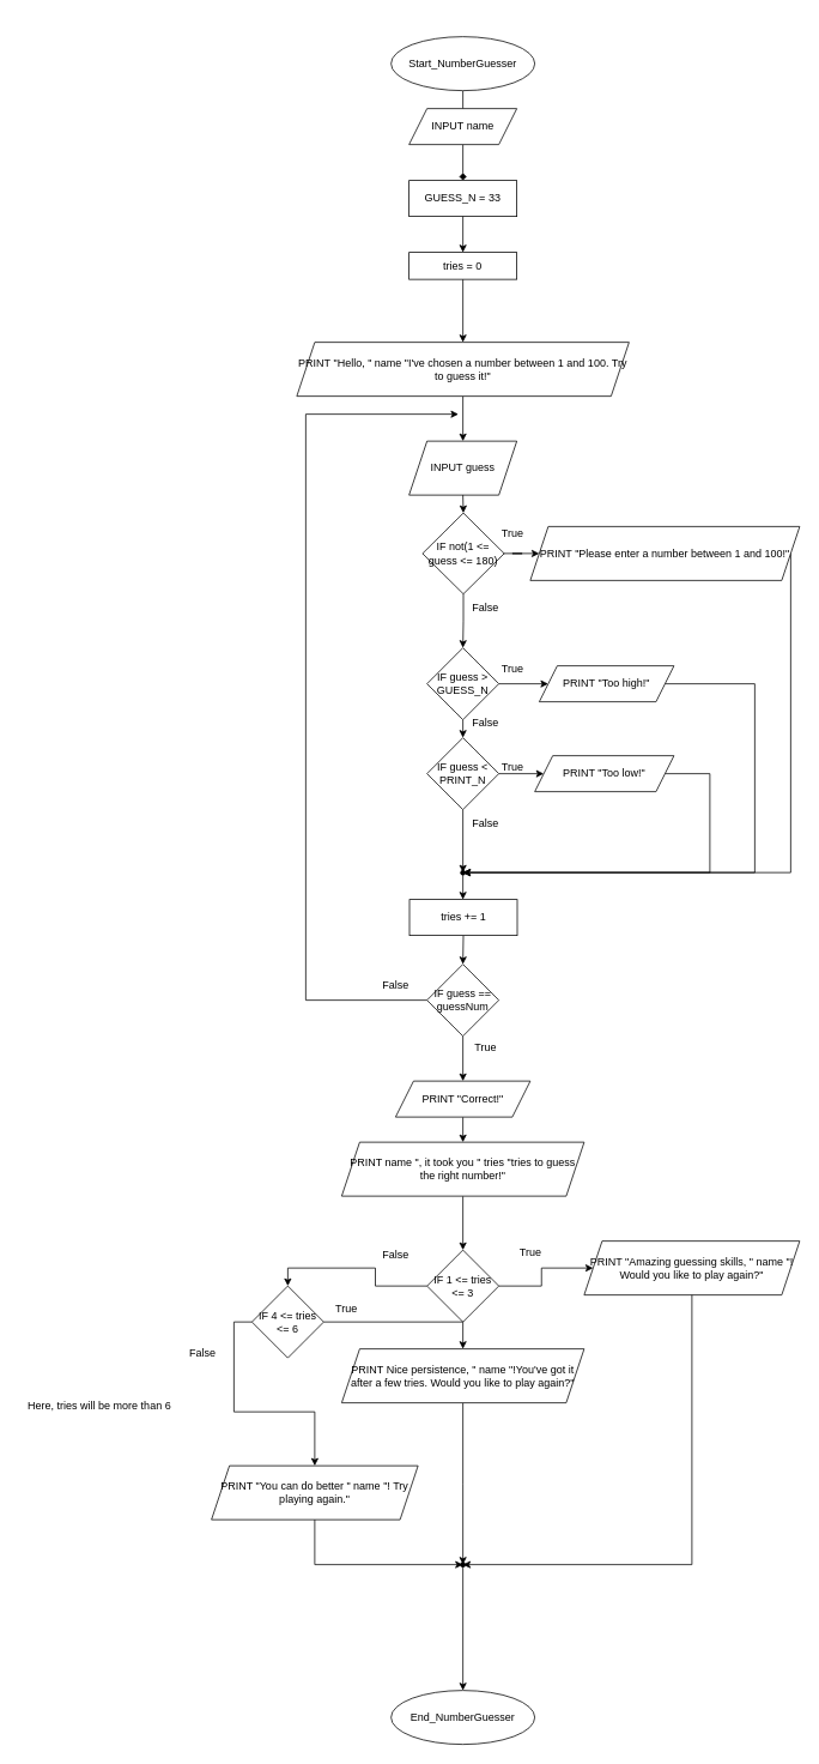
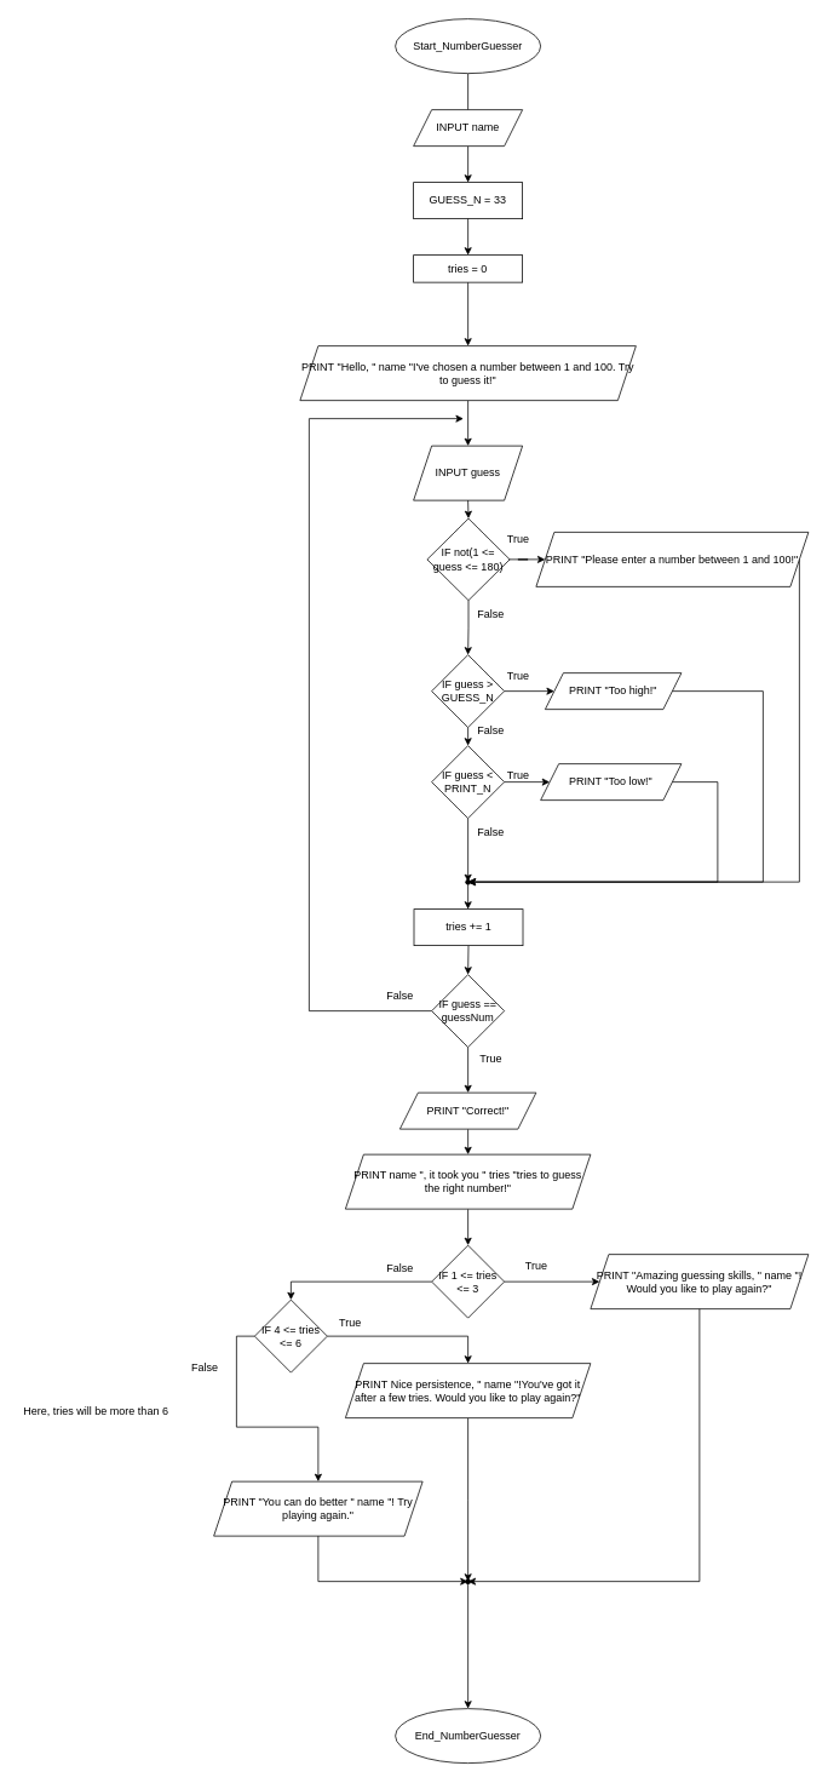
- <mxCell id="3" value="Start_NumberGuesser" style="ellipse;whiteSpace=wrap;html=1;" vertex="1" parent="1"><mxGeometry x="435" y="40" width="160" height="60" as="geometry" /></mxCell>
+ <mxCell id="3" value="Start_NumberGuesser" style="ellipse;whiteSpace=wrap;html=1;" vertex="1" parent="1"><mxGeometry x="435" y="20" width="160" height="60" as="geometry" /></mxCell>
- <mxCell id="4" style="edgeStyle=orthogonalEdgeStyle;rounded=0;orthogonalLoop=1;jettySize=auto;html=1;exitX=0.5;exitY=1;exitDx=0;exitDy=0;entryX=0.5;entryY=0;entryDx=0;entryDy=0;endArrow=diamond;" edge="1" parent="1" source="5" target="7"><mxGeometry relative="1" as="geometry" /></mxCell>
+ <mxCell id="4" style="edgeStyle=orthogonalEdgeStyle;rounded=0;orthogonalLoop=1;jettySize=auto;html=1;exitX=0.5;exitY=1;exitDx=0;exitDy=0;entryX=0.5;entryY=0;entryDx=0;entryDy=0;" edge="1" parent="1" source="5" target="7"><mxGeometry relative="1" as="geometry" /></mxCell>
- <mxCell id="49" value="IF 1 &amp;lt;= tries &amp;lt;= 3" style="rhombus;whiteSpace=wrap;html=1;" vertex="1" parent="1"><mxGeometry x="475" y="1390" width="80" height="80" as="geometry" /></mxCell>
+ <mxCell id="49" value="IF 1 &amp;lt;= tries &amp;lt;= 3" style="rhombus;whiteSpace=wrap;html=1;" vertex="1" parent="1"><mxGeometry x="475" y="1370" width="80" height="80" as="geometry" /></mxCell>
- <mxCell id="67" value="Here, tries will be more than 6" style="text;html=1;align=center;verticalAlign=middle;resizable=0;points=[];autosize=1;strokeColor=none;fillColor=none;" vertex="1" parent="1"><mxGeometry x="20" y="1548" width="180" height="30" as="geometry" /></mxCell>
+ <mxCell id="67" value="Here, tries will be more than 6" style="text;html=1;align=center;verticalAlign=middle;resizable=0;points=[];autosize=1;strokeColor=none;fillColor=none;" vertex="1" parent="1"><mxGeometry x="15" y="1538" width="180" height="30" as="geometry" /></mxCell>
